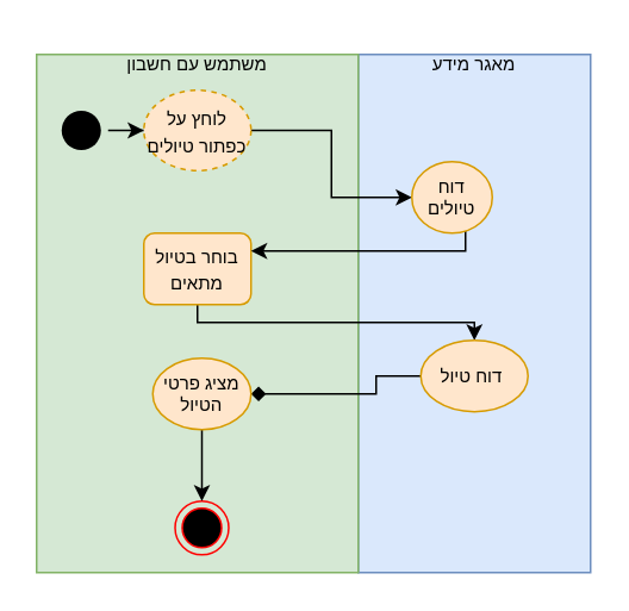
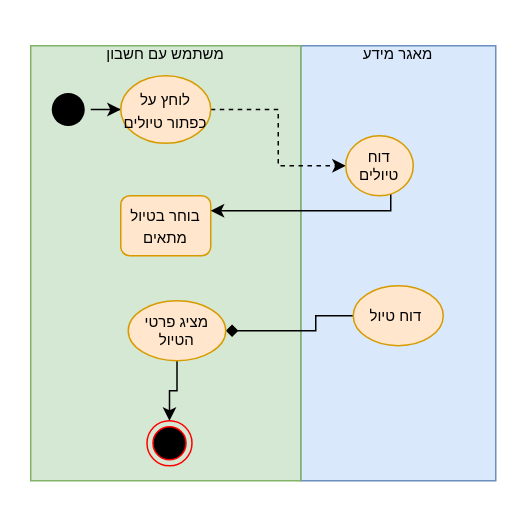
- <mxCell id="7" value="&lt;span style=&quot;font-size: 10px&quot;&gt;לוחץ על כפתור טיולים&lt;/span&gt;" style="ellipse;whiteSpace=wrap;html=1;fillColor=#ffe6cc;strokeColor=#d79b00;dashed=1;" vertex="1" parent="1"><mxGeometry x="80" y="50" width="60" height="45" as="geometry" /></mxCell>
+ <mxCell id="7" value="&lt;span style=&quot;font-size: 10px&quot;&gt;לוחץ על כפתור טיולים&lt;/span&gt;" style="ellipse;whiteSpace=wrap;html=1;fillColor=#ffe6cc;strokeColor=#d79b00;" vertex="1" parent="1"><mxGeometry x="80" y="50" width="60" height="45" as="geometry" /></mxCell>
- <mxCell id="6" style="edgeStyle=orthogonalEdgeStyle;rounded=0;orthogonalLoop=1;jettySize=auto;html=1;fontSize=10;" edge="1" parent="1" source="7" target="12"><mxGeometry relative="1" as="geometry" /></mxCell>
+ <mxCell id="6" style="edgeStyle=orthogonalEdgeStyle;rounded=0;orthogonalLoop=1;jettySize=auto;html=1;fontSize=10;dashed=1;" edge="1" parent="1" source="7" target="12"><mxGeometry relative="1" as="geometry" /></mxCell>
- <mxCell id="8" style="edgeStyle=orthogonalEdgeStyle;rounded=0;orthogonalLoop=1;jettySize=auto;html=1;fontSize=10;" edge="1" parent="1" source="9" target="15"><mxGeometry relative="1" as="geometry"><Array as="points"><mxPoint x="110" y="180" /><mxPoint x="265" y="180" /></Array></mxGeometry></mxCell>
- <mxCell id="18" value="מציג פרטי הטיול" style="ellipse;whiteSpace=wrap;html=1;fontSize=10;fillColor=#ffe6cc;strokeColor=#d79b00;" vertex="1" parent="1"><mxGeometry x="85" y="200" width="55" height="40" as="geometry" /></mxCell>
+ <mxCell id="18" value="מציג פרטי הטיול" style="ellipse;whiteSpace=wrap;html=1;fontSize=10;fillColor=#ffe6cc;strokeColor=#d79b00;" vertex="1" parent="1"><mxGeometry x="85" y="200" width="65" height="40" as="geometry" /></mxCell>
